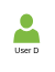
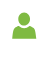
- <mxCell id="4" value="User D" style="text;html=1;strokeColor=none;fillColor=none;align=center;verticalAlign=middle;whiteSpace=wrap;rounded=0;" vertex="1" parent="2"><mxGeometry x="0.25" y="45.8" width="41.5" height="20" as="geometry" /></mxCell>
